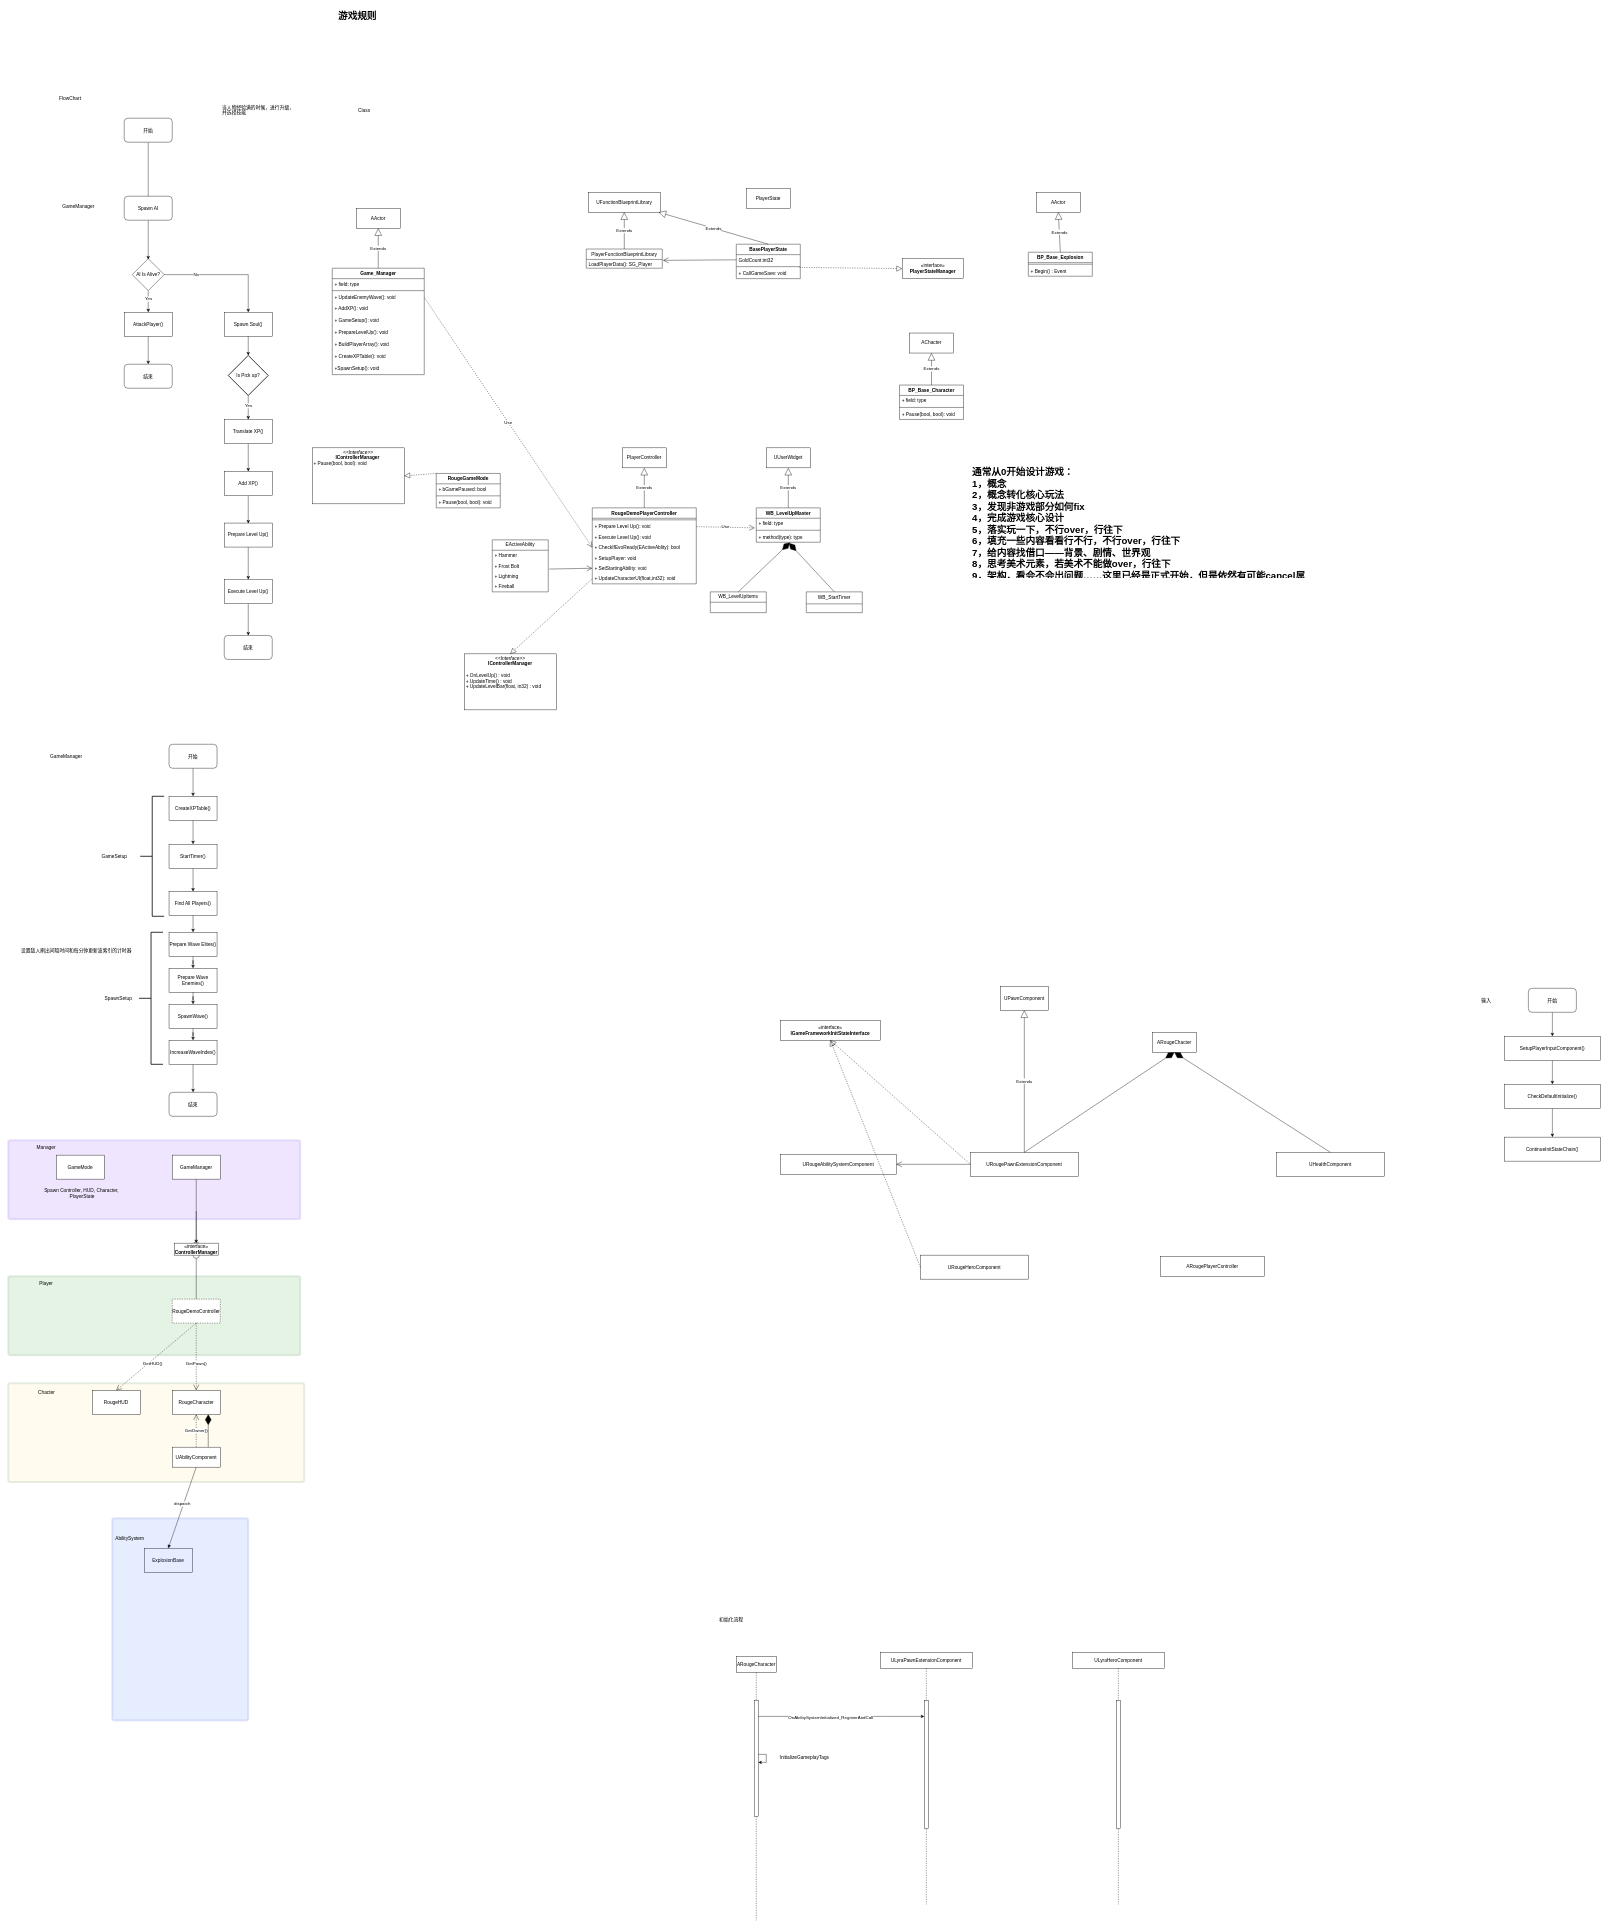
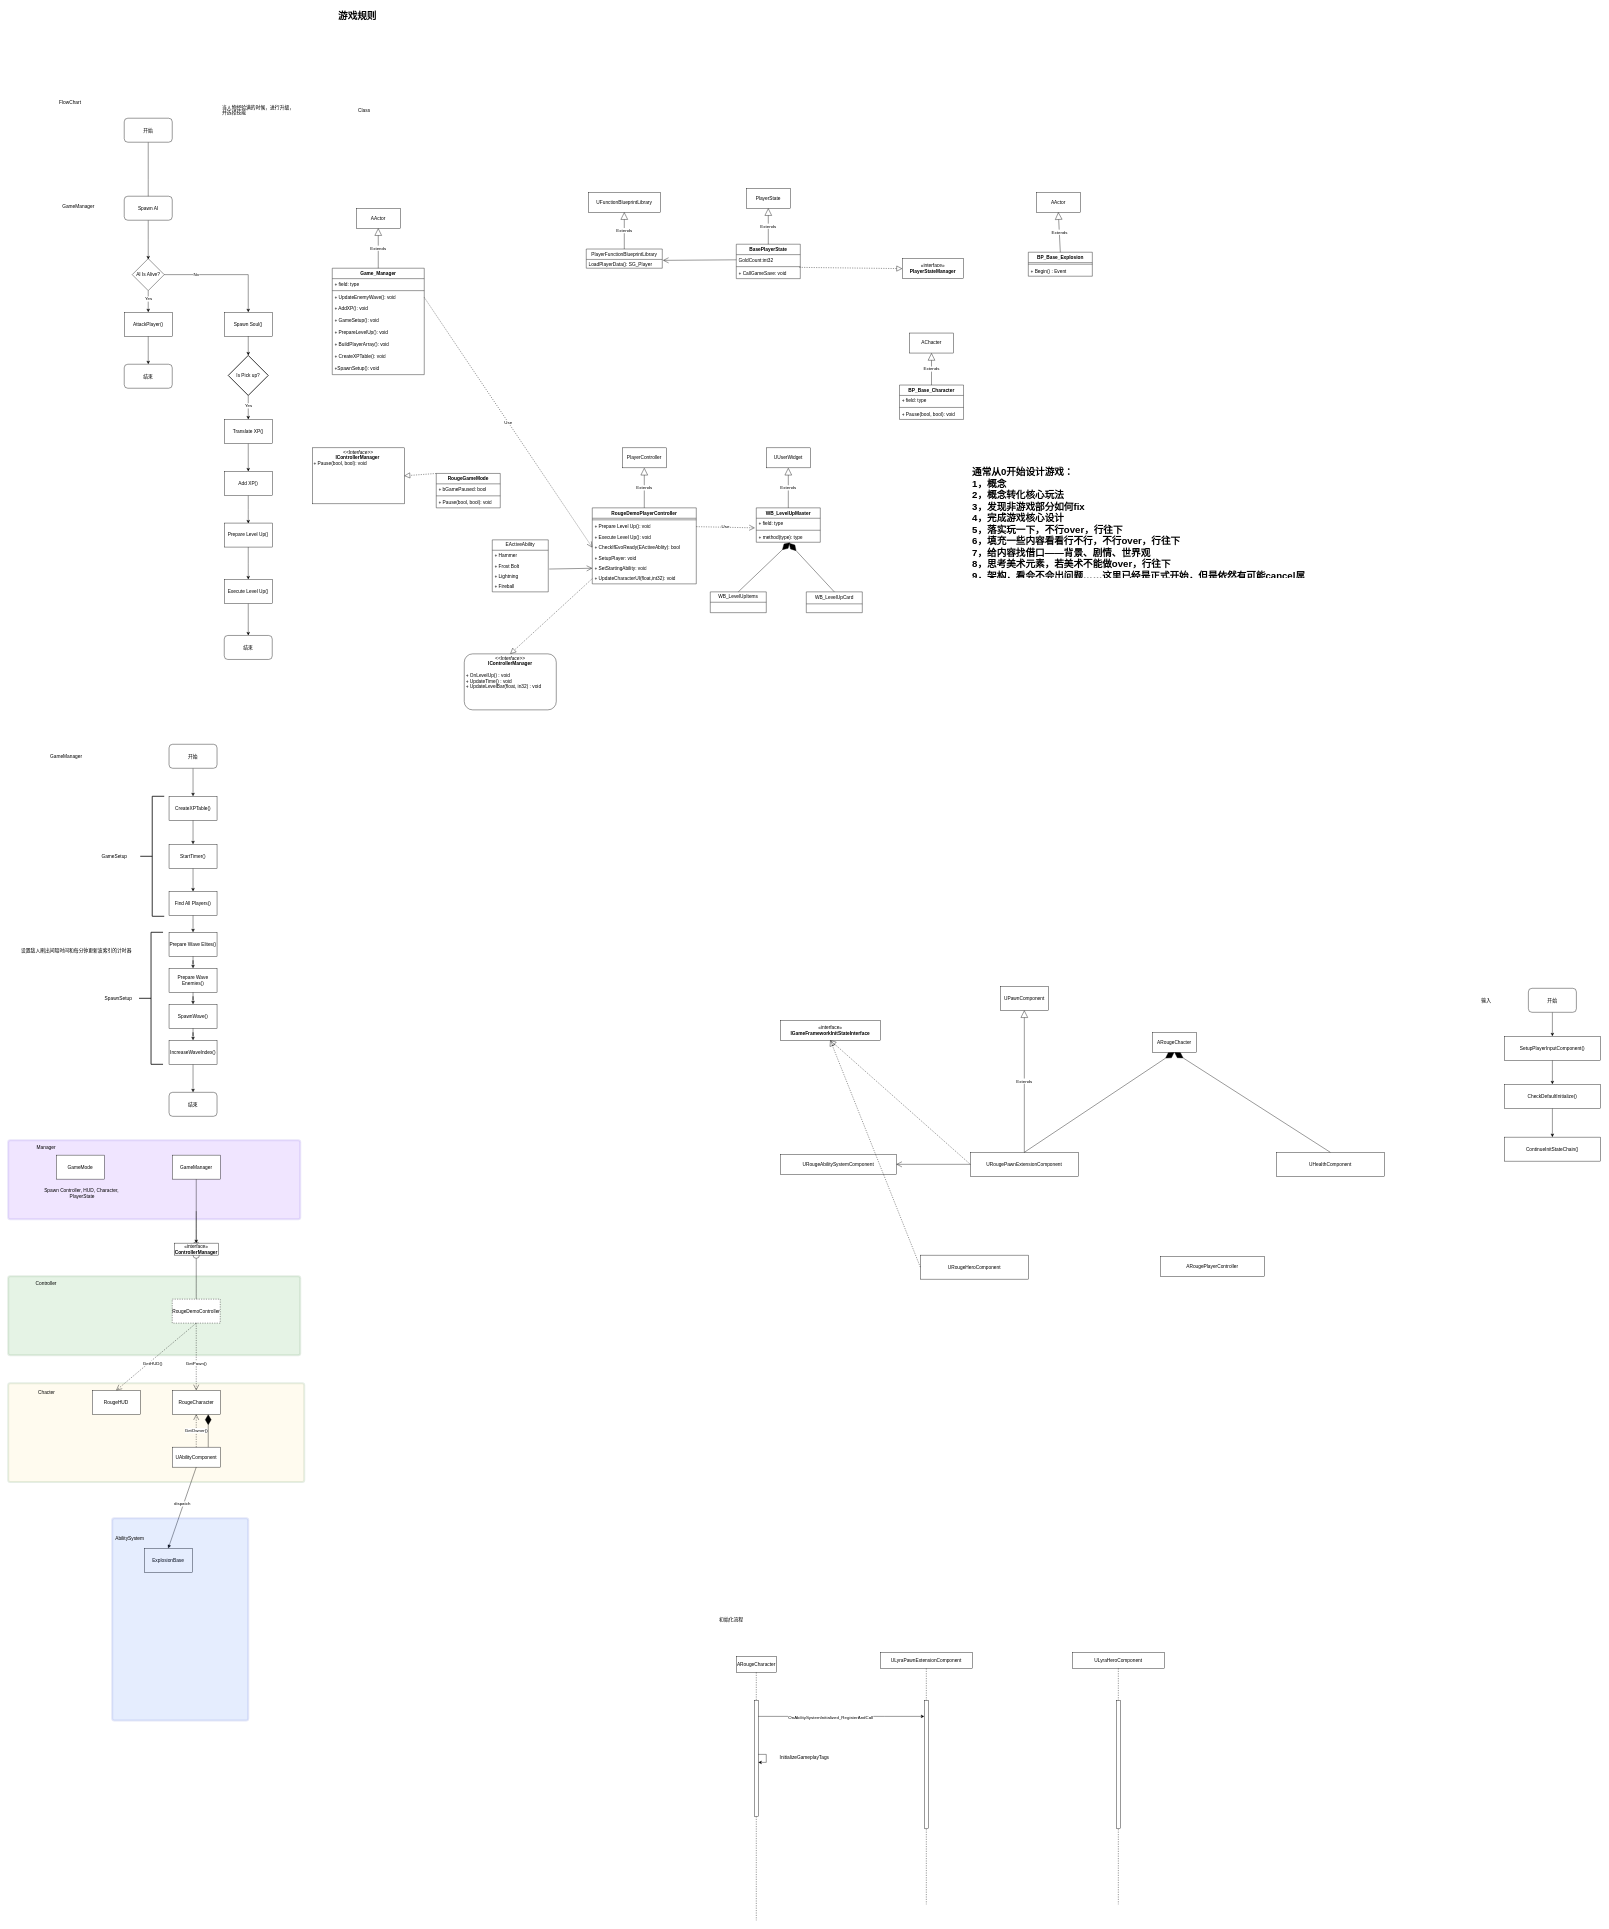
- <mxCell id="78" value="FlowChart" style="text;html=1;strokeColor=none;fillColor=none;align=center;verticalAlign=middle;whiteSpace=wrap;rounded=0;" parent="1" vertex="1"><mxGeometry x="145" y="230" width="60" height="30" as="geometry" /></mxCell>
+ <mxCell id="78" value="FlowChart" style="text;html=1;strokeColor=none;fillColor=none;align=center;verticalAlign=middle;whiteSpace=wrap;rounded=0;" parent="1" vertex="1"><mxGeometry x="145" y="240" width="60" height="30" as="geometry" /></mxCell>
- <mxCell id="20" value="Extends" style="endArrow=block;endSize=16;endFill=0;html=1;rounded=0;exitX=0.5;exitY=0;exitDx=0;exitDy=0;" parent="1" source="15" target="13" edge="1"><mxGeometry width="160" relative="1" as="geometry"><mxPoint x="1915" y="580" as="sourcePoint" /><mxPoint x="2075" y="580" as="targetPoint" /></mxGeometry></mxCell>
+ <mxCell id="20" value="Extends" style="endArrow=block;endSize=16;endFill=0;html=1;rounded=0;exitX=0.5;exitY=0;exitDx=0;exitDy=0;entryX=0.5;entryY=1;entryDx=0;entryDy=0;" parent="1" source="15" target="19" edge="1"><mxGeometry width="160" relative="1" as="geometry"><mxPoint x="1915" y="580" as="sourcePoint" /><mxPoint x="2075" y="580" as="targetPoint" /></mxGeometry></mxCell>
- <mxCell id="72" value="WB_StartTimer" style="swimlane;fontStyle=0;childLayout=stackLayout;horizontal=1;startSize=30;fillColor=none;horizontalStack=0;resizeParent=1;resizeParentMax=0;resizeLast=0;collapsible=1;marginBottom=0;whiteSpace=wrap;html=1;" parent="1" vertex="1"><mxGeometry x="2015" y="1479" width="140" height="52" as="geometry" /></mxCell>
+ <mxCell id="72" value="WB_LevelUpCard" style="swimlane;fontStyle=0;childLayout=stackLayout;horizontal=1;startSize=30;fillColor=none;horizontalStack=0;resizeParent=1;resizeParentMax=0;resizeLast=0;collapsible=1;marginBottom=0;whiteSpace=wrap;html=1;" parent="1" vertex="1"><mxGeometry x="2015" y="1479" width="140" height="52" as="geometry" /></mxCell>
- <mxCell id="74" value="&lt;p style=&quot;margin:0px;margin-top:4px;text-align:center;&quot;&gt;&lt;i&gt;&amp;lt;&amp;lt;Interface&amp;gt;&amp;gt;&lt;/i&gt;&lt;br&gt;&lt;b&gt;IControllerManager&lt;/b&gt;&lt;/p&gt;&lt;p style=&quot;margin:0px;margin-left:4px;&quot;&gt;&lt;br&gt;&lt;/p&gt;&lt;p style=&quot;margin:0px;margin-left:4px;&quot;&gt;+ OnLevelUp() : void&lt;/p&gt;&lt;p style=&quot;margin:0px;margin-left:4px;&quot;&gt;+&amp;nbsp;UpdateTime() : void&lt;/p&gt;&lt;p style=&quot;margin:0px;margin-left:4px;&quot;&gt;+&amp;nbsp;UpdateLevelBar(float, in32) : void&lt;/p&gt;" style="verticalAlign=top;align=left;overflow=fill;fontSize=12;fontFamily=Helvetica;html=1;whiteSpace=wrap;" parent="1" vertex="1"><mxGeometry x="1160" y="1634" width="230" height="140" as="geometry" /></mxCell>
+ <mxCell id="74" value="&lt;p style=&quot;margin:0px;margin-top:4px;text-align:center;&quot;&gt;&lt;i&gt;&amp;lt;&amp;lt;Interface&amp;gt;&amp;gt;&lt;/i&gt;&lt;br&gt;&lt;b&gt;IControllerManager&lt;/b&gt;&lt;/p&gt;&lt;p style=&quot;margin:0px;margin-left:4px;&quot;&gt;&lt;br&gt;&lt;/p&gt;&lt;p style=&quot;margin:0px;margin-left:4px;&quot;&gt;+ OnLevelUp() : void&lt;/p&gt;&lt;p style=&quot;margin:0px;margin-left:4px;&quot;&gt;+&amp;nbsp;UpdateTime() : void&lt;/p&gt;&lt;p style=&quot;margin:0px;margin-left:4px;&quot;&gt;+&amp;nbsp;UpdateLevelBar(float, in32) : void&lt;/p&gt;" style="verticalAlign=top;align=left;overflow=fill;fontSize=12;fontFamily=Helvetica;html=1;whiteSpace=wrap;rounded=1;" parent="1" vertex="1"><mxGeometry x="1160" y="1634" width="230" height="140" as="geometry" /></mxCell>
- <mxCell id="8" value="Player" style="html=1;shape=mxgraph.er.anchor;whiteSpace=wrap;fillColor=#6A00FF;" parent="7" vertex="1"><mxGeometry x="20" width="150" height="38.91" as="geometry" /></mxCell>
+ <mxCell id="8" value="Controller" style="html=1;shape=mxgraph.er.anchor;whiteSpace=wrap;fillColor=#6A00FF;" parent="7" vertex="1"><mxGeometry x="20" width="150" height="38.91" as="geometry" /></mxCell>
